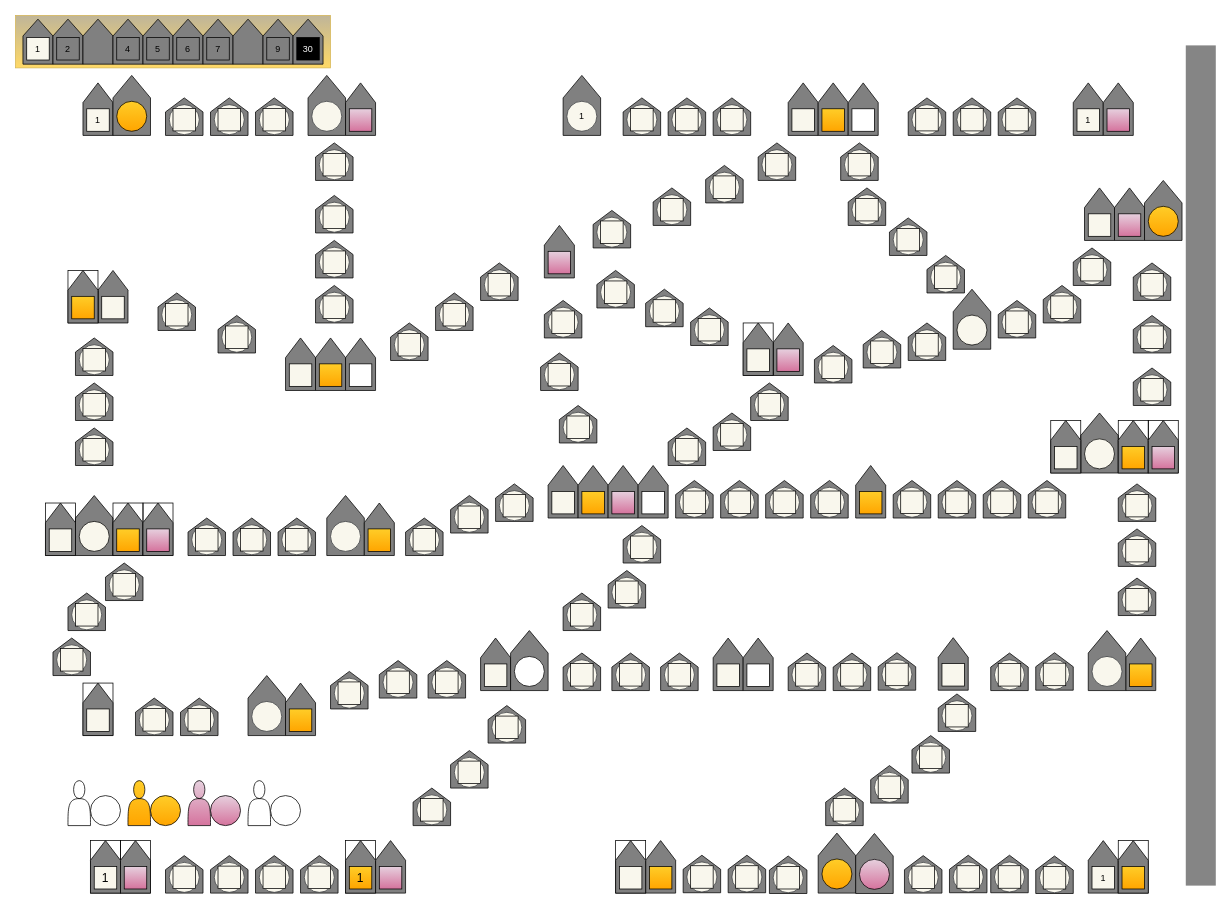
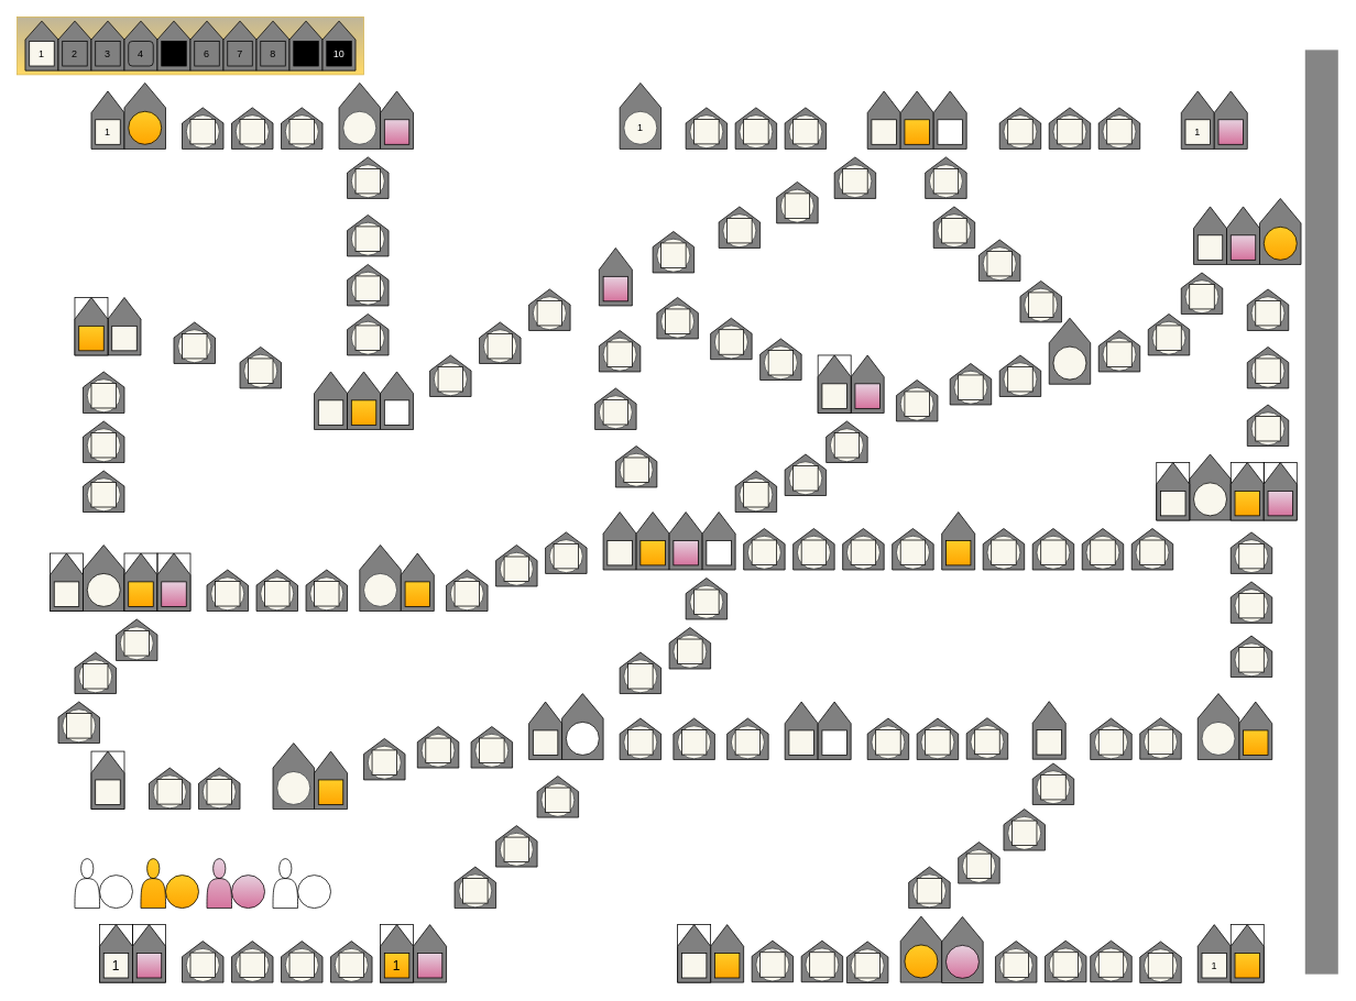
+ <mxCell id="573" value="&lt;font color=&quot;#000000&quot;&gt;3&lt;br&gt;&lt;/font&gt;" style="whiteSpace=wrap;html=1;aspect=fixed;fillColor=#808080;strokeColor=#000000;" vertex="1" parent="1"><mxGeometry x="115" y="49.5" width="30" height="30" as="geometry" /></mxCell>
- <mxCell id="575" value="&lt;font color=&quot;#000000&quot;&gt;4&lt;br&gt;&lt;/font&gt;" style="whiteSpace=wrap;html=1;aspect=fixed;fillColor=#808080;strokeColor=#000000;" vertex="1" parent="1"><mxGeometry x="155" y="49.5" width="30" height="30" as="geometry" /></mxCell>
+ <mxCell id="575" value="&lt;font color=&quot;#000000&quot;&gt;4&lt;br&gt;&lt;/font&gt;" style="whiteSpace=wrap;html=1;aspect=fixed;fillColor=#808080;strokeColor=#000000;rounded=1;" vertex="1" parent="1"><mxGeometry x="155" y="49.5" width="30" height="30" as="geometry" /></mxCell>
- <mxCell id="577" value="&lt;font color=&quot;#000000&quot;&gt;5&lt;br&gt;&lt;/font&gt;" style="whiteSpace=wrap;html=1;aspect=fixed;fillColor=#808080;strokeColor=#000000;" vertex="1" parent="1"><mxGeometry x="195" y="49.5" width="30" height="30" as="geometry" /></mxCell>
+ <mxCell id="577" value="&lt;font color=&quot;#000000&quot;&gt;5&lt;br&gt;&lt;/font&gt;" style="whiteSpace=wrap;html=1;aspect=fixed;fillColor=#000000;strokeColor=#000000;" vertex="1" parent="1"><mxGeometry x="195" y="49.5" width="30" height="30" as="geometry" /></mxCell>
+ <mxCell id="583" value="&lt;font color=&quot;#000000&quot;&gt;8&lt;br&gt;&lt;/font&gt;" style="whiteSpace=wrap;html=1;aspect=fixed;fillColor=#808080;strokeColor=#000000;" vertex="1" parent="1"><mxGeometry x="315" y="49.5" width="30" height="30" as="geometry" /></mxCell>
- <mxCell id="585" value="&lt;font color=&quot;#000000&quot;&gt;9&lt;br&gt;&lt;/font&gt;" style="whiteSpace=wrap;html=1;aspect=fixed;fillColor=#808080;strokeColor=#000000;" vertex="1" parent="1"><mxGeometry x="355" y="49.5" width="30" height="30" as="geometry" /></mxCell>
+ <mxCell id="585" value="&lt;font color=&quot;#000000&quot;&gt;9&lt;br&gt;&lt;/font&gt;" style="whiteSpace=wrap;html=1;aspect=fixed;fillColor=#000000;strokeColor=#000000;" vertex="1" parent="1"><mxGeometry x="355" y="49.5" width="30" height="30" as="geometry" /></mxCell>
- <mxCell id="587" value="&lt;font color=&quot;#ffffff&quot;&gt;30&lt;/font&gt;" style="whiteSpace=wrap;html=1;aspect=fixed;fillColor=#000000;strokeColor=#000000;" vertex="1" parent="1"><mxGeometry x="395" y="49.5" width="30" height="30" as="geometry" /></mxCell>
+ <mxCell id="587" value="&lt;font color=&quot;#ffffff&quot;&gt;10&lt;/font&gt;" style="whiteSpace=wrap;html=1;aspect=fixed;fillColor=#000000;strokeColor=#000000;" vertex="1" parent="1"><mxGeometry x="395" y="49.5" width="30" height="30" as="geometry" /></mxCell>
